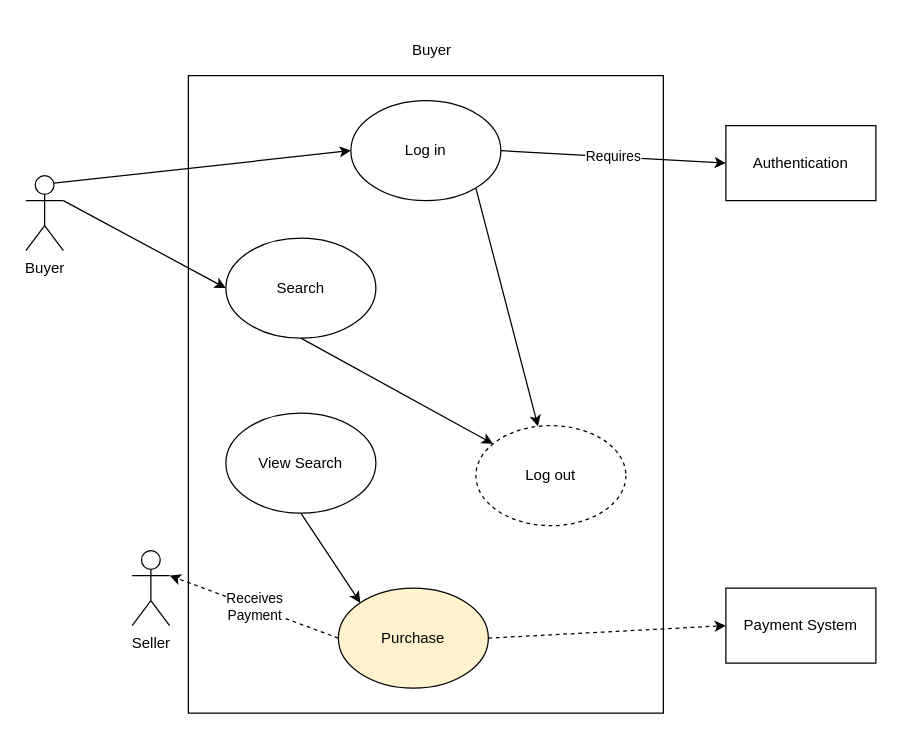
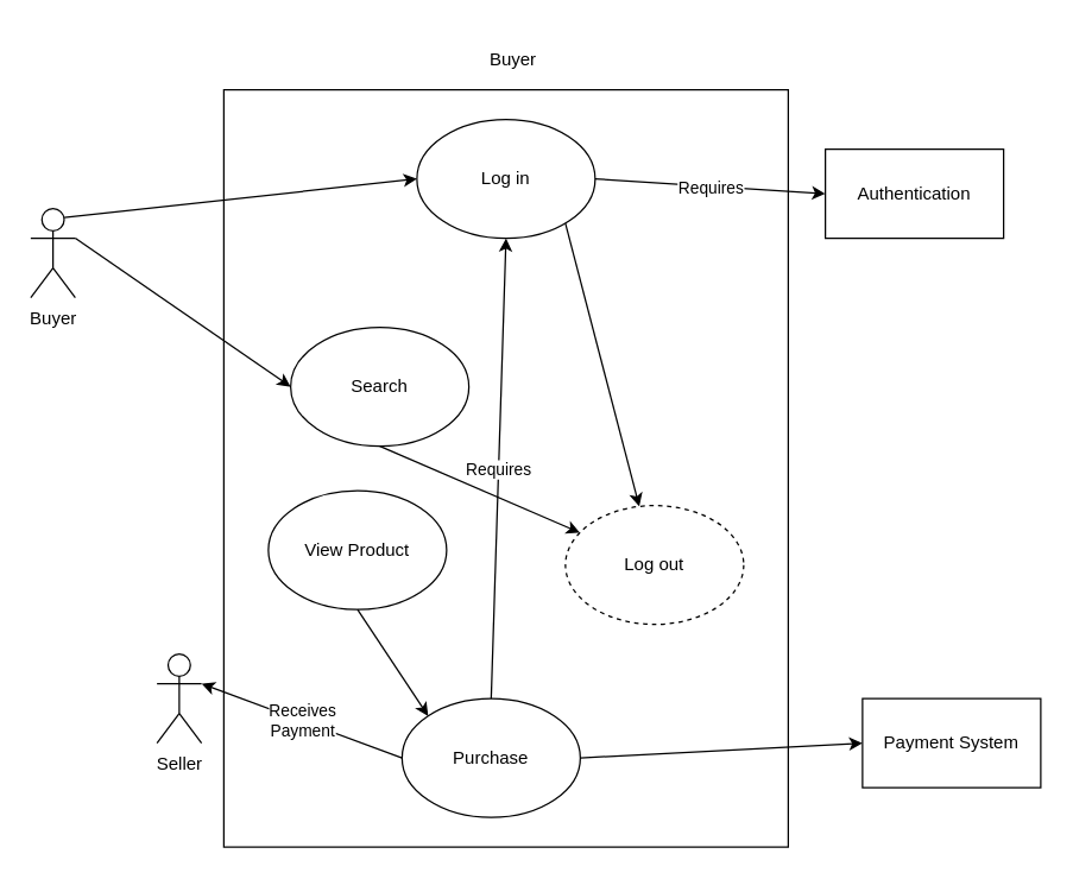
- <mxCell id="18" value="Authentication" style="rounded=0;whiteSpace=wrap;html=1;" vertex="1" parent="1"><mxGeometry x="580" y="100" width="120" height="60" as="geometry" /></mxCell>
+ <mxCell id="18" value="Authentication" style="rounded=0;whiteSpace=wrap;html=1;" vertex="1" parent="1"><mxGeometry x="555" y="100" width="120" height="60" as="geometry" /></mxCell>
- <mxCell id="5" value="Search" style="ellipse;whiteSpace=wrap;html=1;" parent="1" vertex="1"><mxGeometry x="180" y="190" width="120" height="80" as="geometry" /></mxCell>
+ <mxCell id="5" value="Search" style="ellipse;whiteSpace=wrap;html=1;" parent="1" vertex="1"><mxGeometry x="195" y="220" width="120" height="80" as="geometry" /></mxCell>
+ <mxCell id="14" value="" style="endArrow=classic;html=1;rounded=0;exitX=0.5;exitY=0;exitDx=0;exitDy=0;entryX=0.5;entryY=1;entryDx=0;entryDy=0;" edge="1" parent="1" source="7" target="4"><mxGeometry relative="1" as="geometry"><mxPoint x="390" y="370" as="sourcePoint" /><mxPoint x="490" y="370" as="targetPoint" /></mxGeometry></mxCell>
+ <mxCell id="15" value="Requires" style="edgeLabel;resizable=0;html=1;align=center;verticalAlign=middle;" connectable="0" vertex="1" parent="14"><mxGeometry relative="1" as="geometry" /></mxCell>
- <mxCell id="6" value="View Search" style="ellipse;whiteSpace=wrap;html=1;" parent="1" vertex="1"><mxGeometry x="180" y="330" width="120" height="80" as="geometry" /></mxCell>
+ <mxCell id="6" value="View Product" style="ellipse;whiteSpace=wrap;html=1;" parent="1" vertex="1"><mxGeometry x="180" y="330" width="120" height="80" as="geometry" /></mxCell>
- <mxCell id="24" value="" style="endArrow=classic;html=1;rounded=0;exitX=0;exitY=0.5;exitDx=0;exitDy=0;entryX=1;entryY=0.333;entryDx=0;entryDy=0;entryPerimeter=0;dashed=1;" edge="1" parent="1" source="7" target="23"><mxGeometry relative="1" as="geometry"><mxPoint x="230" y="130" as="sourcePoint" /><mxPoint x="330" y="130" as="targetPoint" /></mxGeometry></mxCell>
+ <mxCell id="24" value="" style="endArrow=classic;html=1;rounded=0;exitX=0;exitY=0.5;exitDx=0;exitDy=0;entryX=1;entryY=0.333;entryDx=0;entryDy=0;entryPerimeter=0;" edge="1" parent="1" source="7" target="23"><mxGeometry relative="1" as="geometry"><mxPoint x="230" y="130" as="sourcePoint" /><mxPoint x="330" y="130" as="targetPoint" /></mxGeometry></mxCell>
- <mxCell id="22" value="" style="endArrow=classic;html=1;rounded=0;exitX=1;exitY=0.5;exitDx=0;exitDy=0;entryX=0;entryY=0.5;entryDx=0;entryDy=0;dashed=1;" edge="1" parent="1" source="7" target="21"><mxGeometry width="50" height="50" relative="1" as="geometry"><mxPoint x="250" y="160" as="sourcePoint" /><mxPoint x="300" y="110" as="targetPoint" /></mxGeometry></mxCell>
+ <mxCell id="22" value="" style="endArrow=classic;html=1;rounded=0;exitX=1;exitY=0.5;exitDx=0;exitDy=0;entryX=0;entryY=0.5;entryDx=0;entryDy=0;" edge="1" parent="1" source="7" target="21"><mxGeometry width="50" height="50" relative="1" as="geometry"><mxPoint x="250" y="160" as="sourcePoint" /><mxPoint x="300" y="110" as="targetPoint" /></mxGeometry></mxCell>
- <mxCell id="7" value="Purchase" style="ellipse;whiteSpace=wrap;html=1;fillColor=#fff2cc;" parent="1" vertex="1"><mxGeometry x="270" y="470" width="120" height="80" as="geometry" /></mxCell>
+ <mxCell id="7" value="Purchase" style="ellipse;whiteSpace=wrap;html=1;" parent="1" vertex="1"><mxGeometry x="270" y="470" width="120" height="80" as="geometry" /></mxCell>
